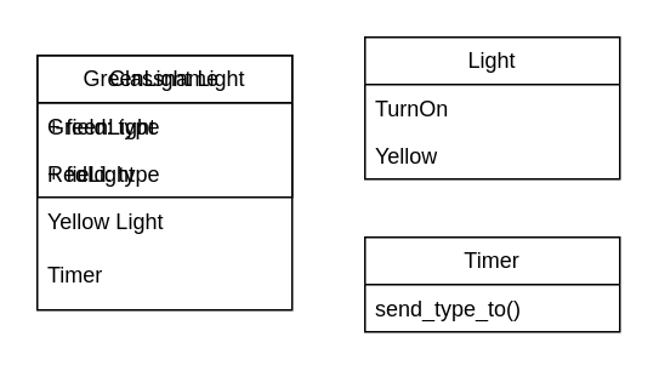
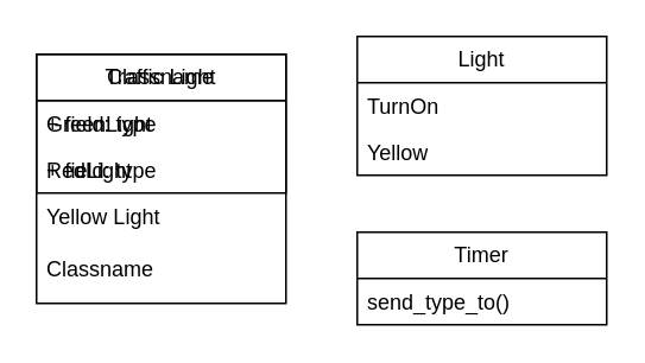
- <mxCell id="2" value="GreenLight Light" style="swimlane;fontStyle=0;childLayout=stackLayout;horizontal=1;startSize=26;fillColor=none;horizontalStack=0;resizeParent=1;resizeParentMax=0;resizeLast=0;collapsible=1;marginBottom=0;whiteSpace=wrap;html=1;" vertex="1" parent="1"><mxGeometry x="20" y="30" width="140" height="140" as="geometry" /></mxCell>
+ <mxCell id="2" value="Traffic Light" style="swimlane;fontStyle=0;childLayout=stackLayout;horizontal=1;startSize=26;fillColor=none;horizontalStack=0;resizeParent=1;resizeParentMax=0;resizeLast=0;collapsible=1;marginBottom=0;whiteSpace=wrap;html=1;" vertex="1" parent="1"><mxGeometry x="20" y="30" width="140" height="140" as="geometry" /></mxCell>
- <mxCell id="5" value="Yellow Light&lt;br&gt;&lt;br&gt;Timer" style="text;strokeColor=none;fillColor=none;align=left;verticalAlign=top;spacingLeft=4;spacingRight=4;overflow=hidden;rotatable=0;points=[[0,0.5],[1,0.5]];portConstraint=eastwest;whiteSpace=wrap;html=1;" vertex="1" parent="2"><mxGeometry y="78" width="140" height="62" as="geometry" /></mxCell>
+ <mxCell id="5" value="Yellow Light&lt;br&gt;&lt;br&gt;Classname" style="text;strokeColor=none;fillColor=none;align=left;verticalAlign=top;spacingLeft=4;spacingRight=4;overflow=hidden;rotatable=0;points=[[0,0.5],[1,0.5]];portConstraint=eastwest;whiteSpace=wrap;html=1;" vertex="1" parent="2"><mxGeometry y="78" width="140" height="62" as="geometry" /></mxCell>
